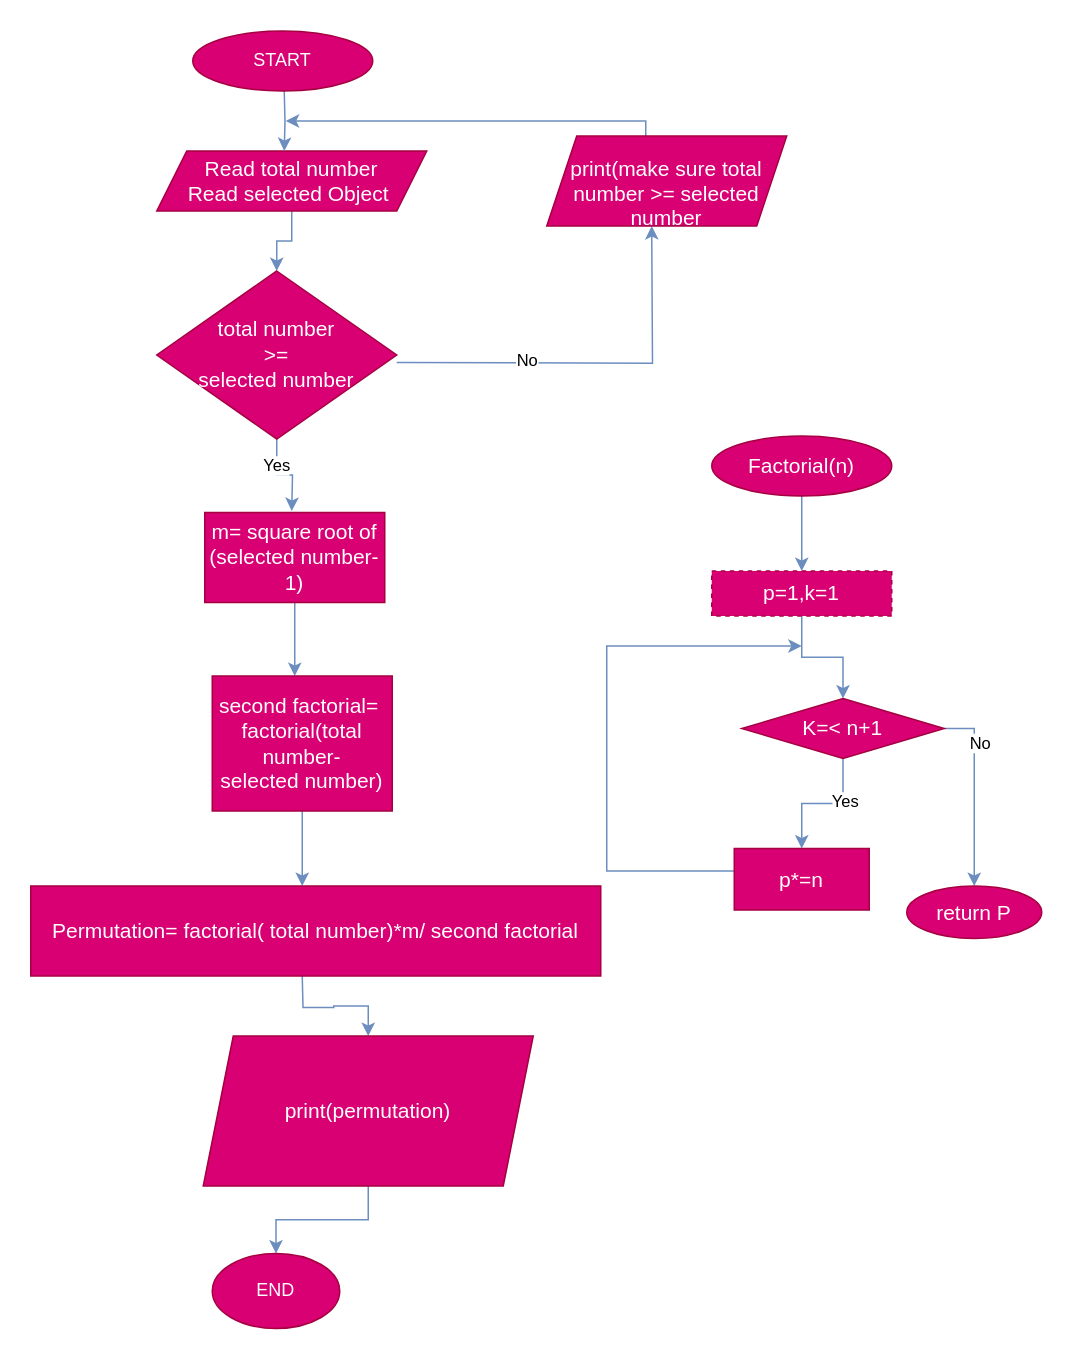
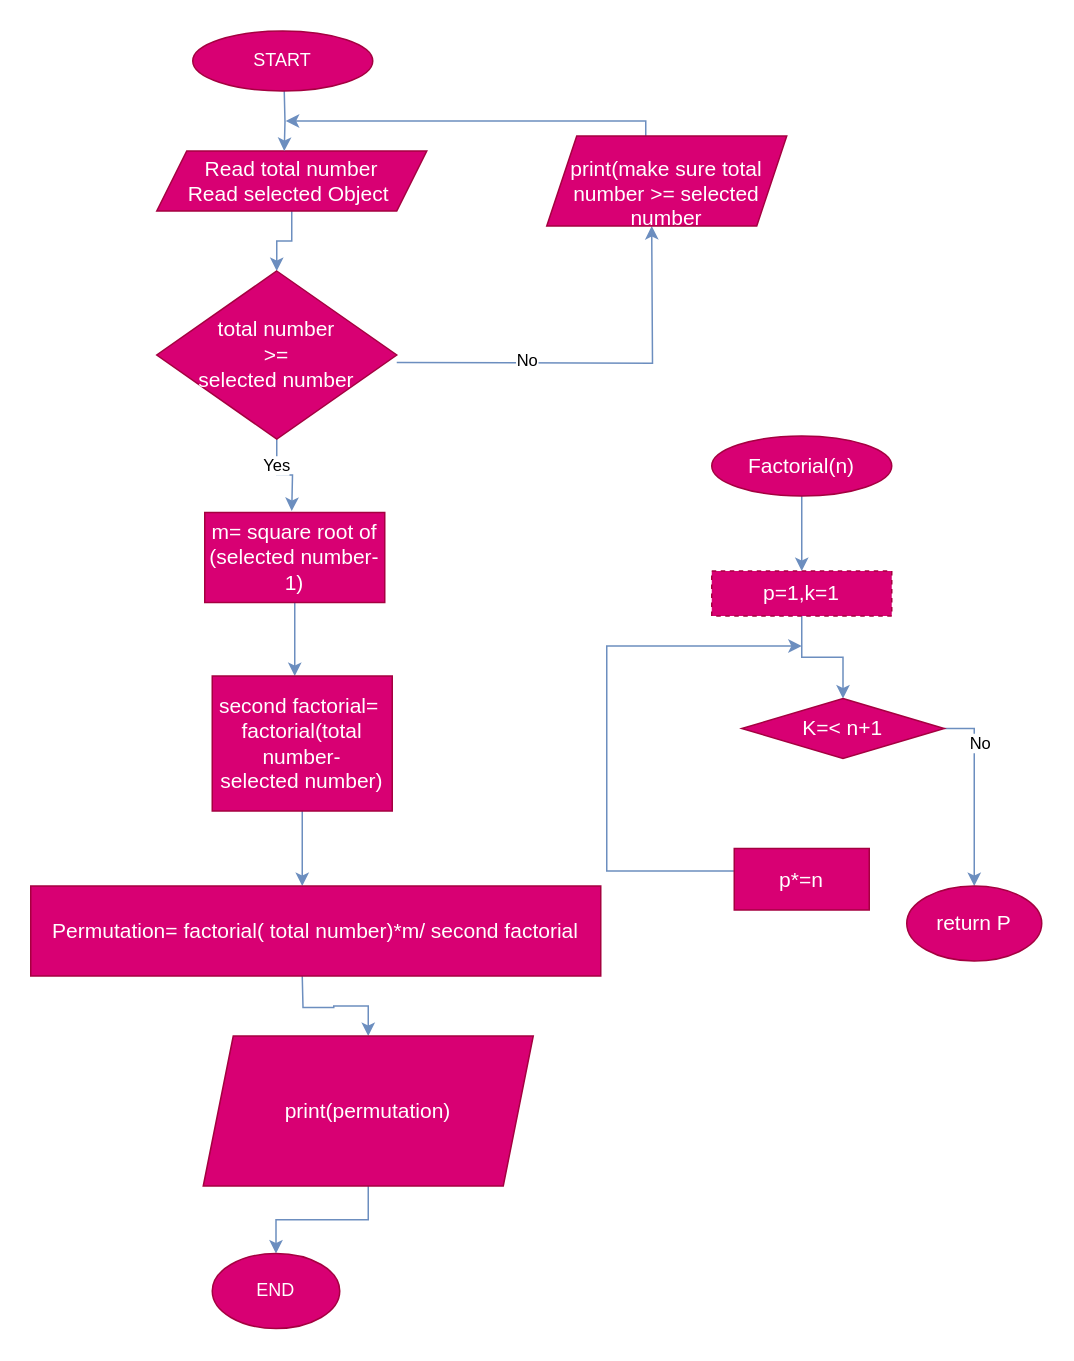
- <mxCell id="26" style="edgeStyle=orthogonalEdgeStyle;rounded=0;orthogonalLoop=1;jettySize=auto;html=1;exitX=0.5;exitY=1;exitDx=0;exitDy=0;fillColor=#dae8fc;strokeColor=#6c8ebf;" parent="1" source="30" target="32" edge="1"><mxGeometry relative="1" as="geometry"><mxPoint x="534" y="560" as="targetPoint" /></mxGeometry></mxCell>
- <mxCell id="27" value="Yes" style="edgeLabel;html=1;align=center;verticalAlign=middle;resizable=0;points=[];" parent="26" vertex="1" connectable="0"><mxGeometry x="-0.35" y="1" relative="1" as="geometry"><mxPoint as="offset" /></mxGeometry></mxCell>
- <mxCell id="33" value="&lt;font style=&quot;font-size: 14px;&quot;&gt;return P&lt;/font&gt;" style="ellipse;whiteSpace=wrap;html=1;fillColor=#d80073;fontColor=#ffffff;strokeColor=#A50040;" parent="1" vertex="1"><mxGeometry x="604" y="590" width="90" height="35" as="geometry" /></mxCell>
+ <mxCell id="33" value="&lt;font style=&quot;font-size: 14px;&quot;&gt;return P&lt;/font&gt;" style="ellipse;whiteSpace=wrap;html=1;fillColor=#d80073;fontColor=#ffffff;strokeColor=#A50040;" parent="1" vertex="1"><mxGeometry x="604" y="590" width="90" height="50" as="geometry" /></mxCell>
